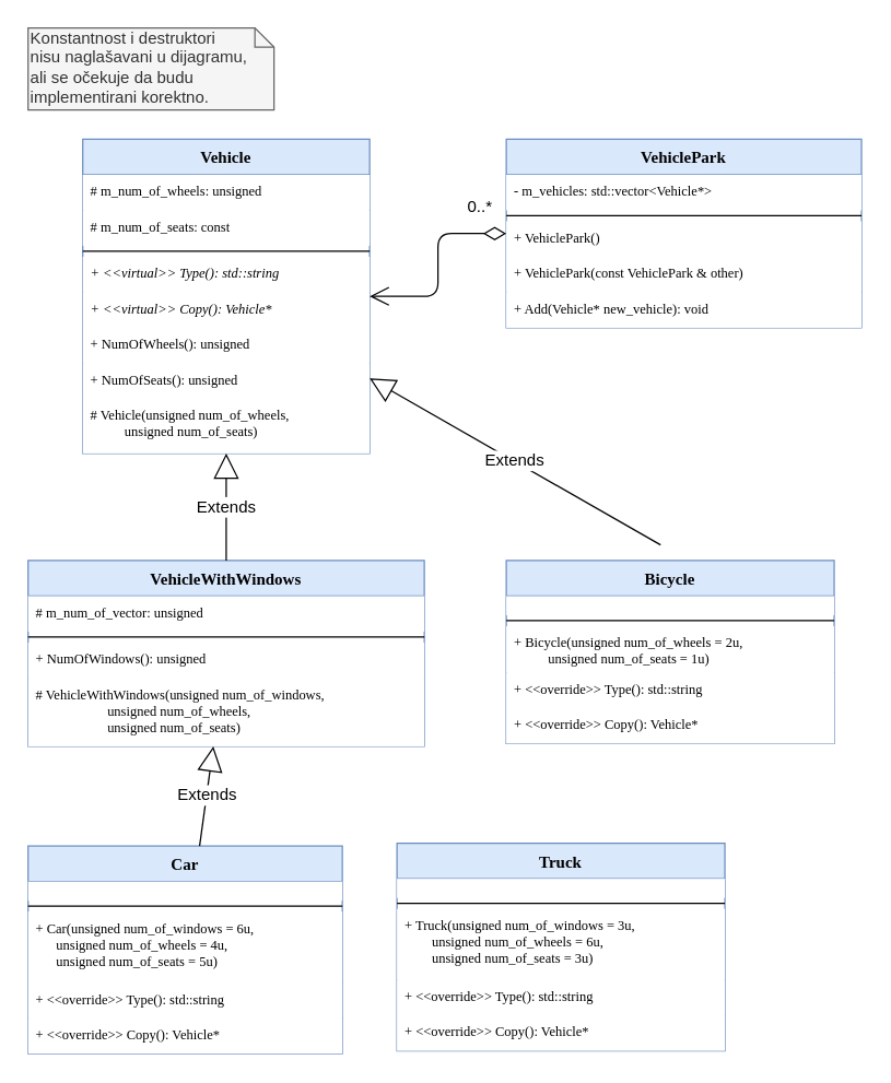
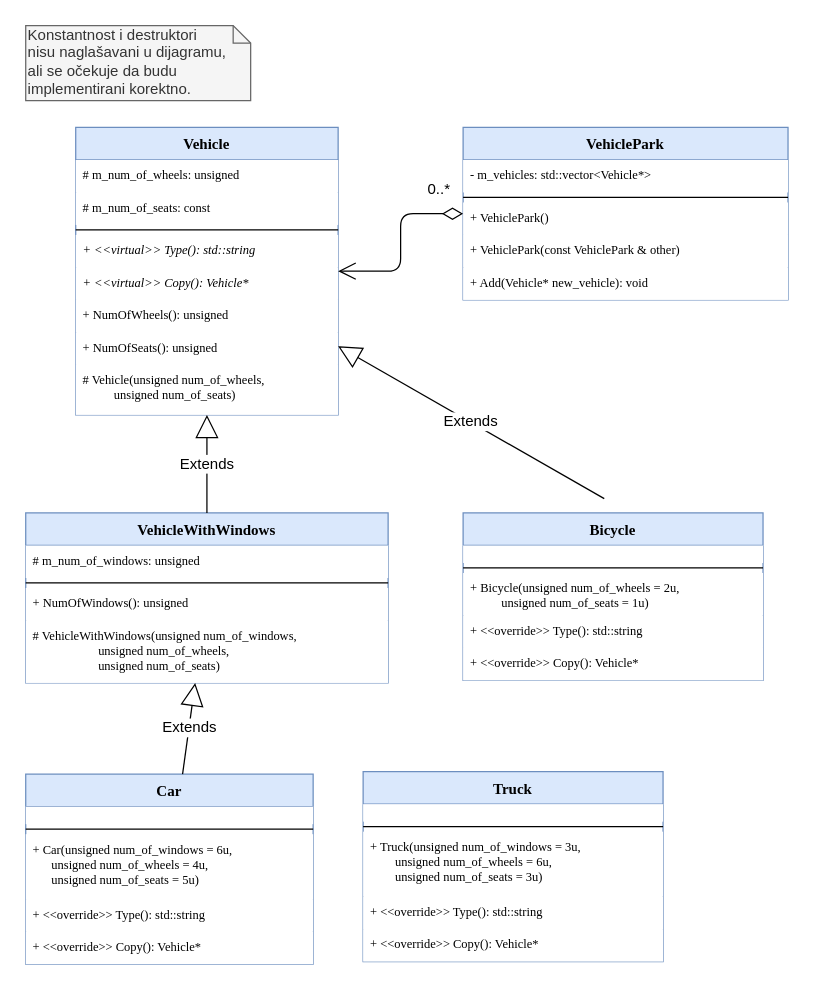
- <mxCell id="19" value="# m_num_of_vector: unsigned" style="text;strokeColor=none;fillColor=#ffffff;align=left;verticalAlign=top;spacingLeft=4;spacingRight=4;overflow=hidden;rotatable=0;points=[[0,0.5],[1,0.5]];portConstraint=eastwest;fontFamily=Lucida Console;fontSize=10;" vertex="1" parent="18"><mxGeometry y="26" width="290" height="26" as="geometry" /></mxCell>
+ <mxCell id="19" value="# m_num_of_windows: unsigned" style="text;strokeColor=none;fillColor=#ffffff;align=left;verticalAlign=top;spacingLeft=4;spacingRight=4;overflow=hidden;rotatable=0;points=[[0,0.5],[1,0.5]];portConstraint=eastwest;fontFamily=Lucida Console;fontSize=10;" vertex="1" parent="18"><mxGeometry y="26" width="290" height="26" as="geometry" /></mxCell>
